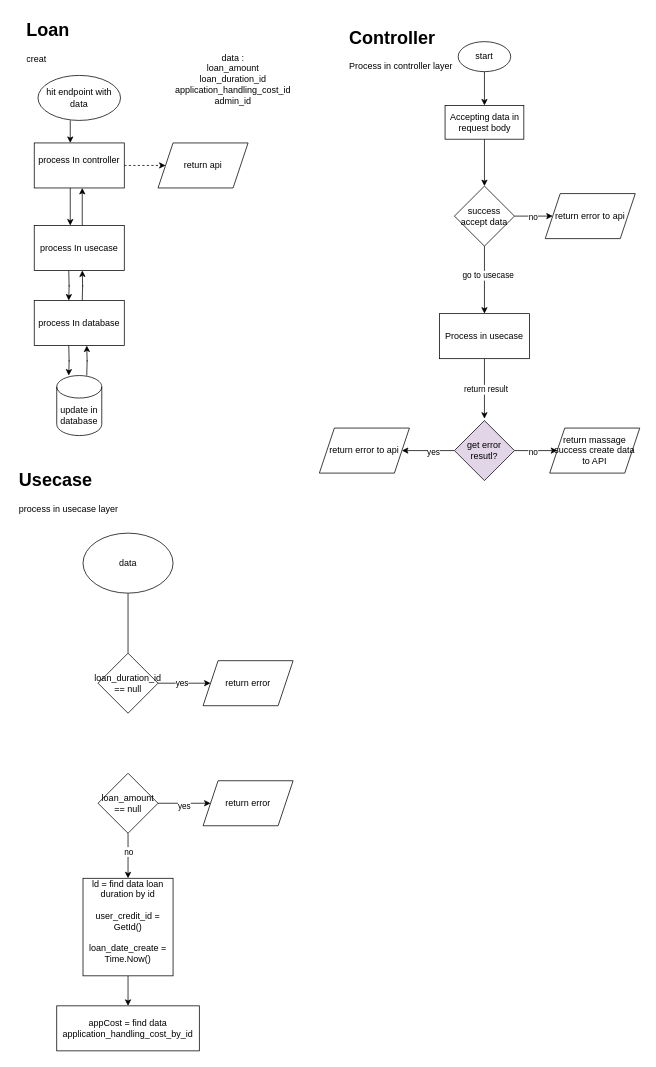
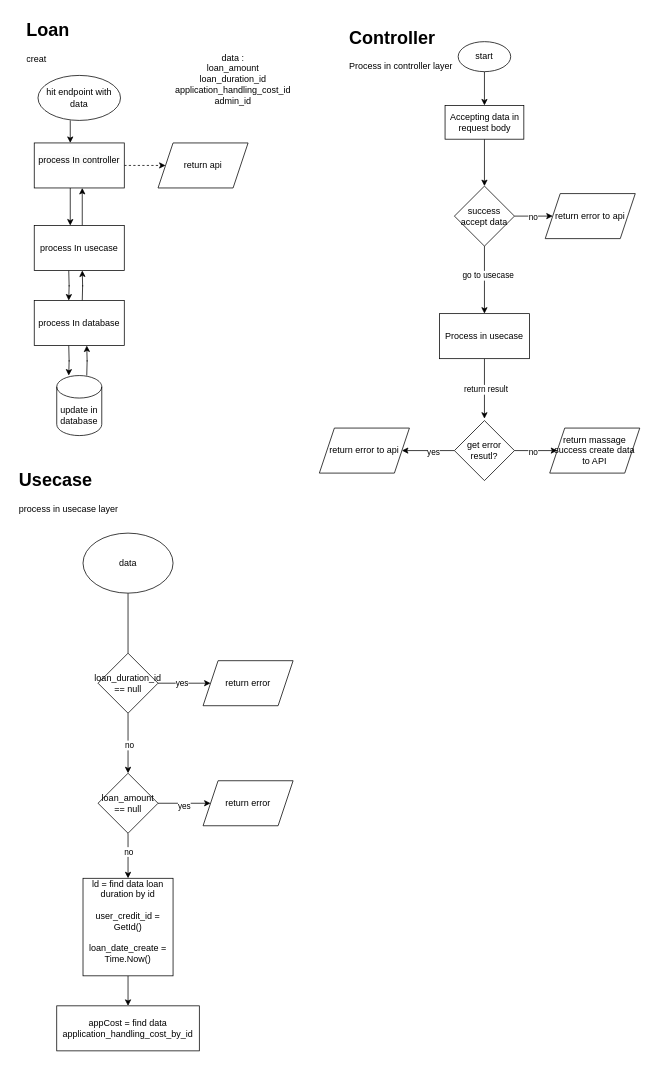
- <mxCell id="36" value="get error resutl?" style="rhombus;whiteSpace=wrap;html=1;fillColor=#e1d5e7;" vertex="1" parent="1"><mxGeometry x="605" y="560" width="80" height="80" as="geometry" /></mxCell>
+ <mxCell id="36" value="get error resutl?" style="rhombus;whiteSpace=wrap;html=1;" vertex="1" parent="1"><mxGeometry x="605" y="560" width="80" height="80" as="geometry" /></mxCell>
+ <mxCell id="44" value="" style="edgeStyle=orthogonalEdgeStyle;rounded=0;orthogonalLoop=1;jettySize=auto;html=1;" edge="1" parent="1" source="46" target="52"><mxGeometry relative="1" as="geometry" /></mxCell>
+ <mxCell id="45" value="no" style="edgeLabel;html=1;align=center;verticalAlign=middle;resizable=0;points=[];" vertex="1" connectable="0" parent="44"><mxGeometry x="0.05" y="1" relative="1" as="geometry"><mxPoint as="offset" /></mxGeometry></mxCell>
